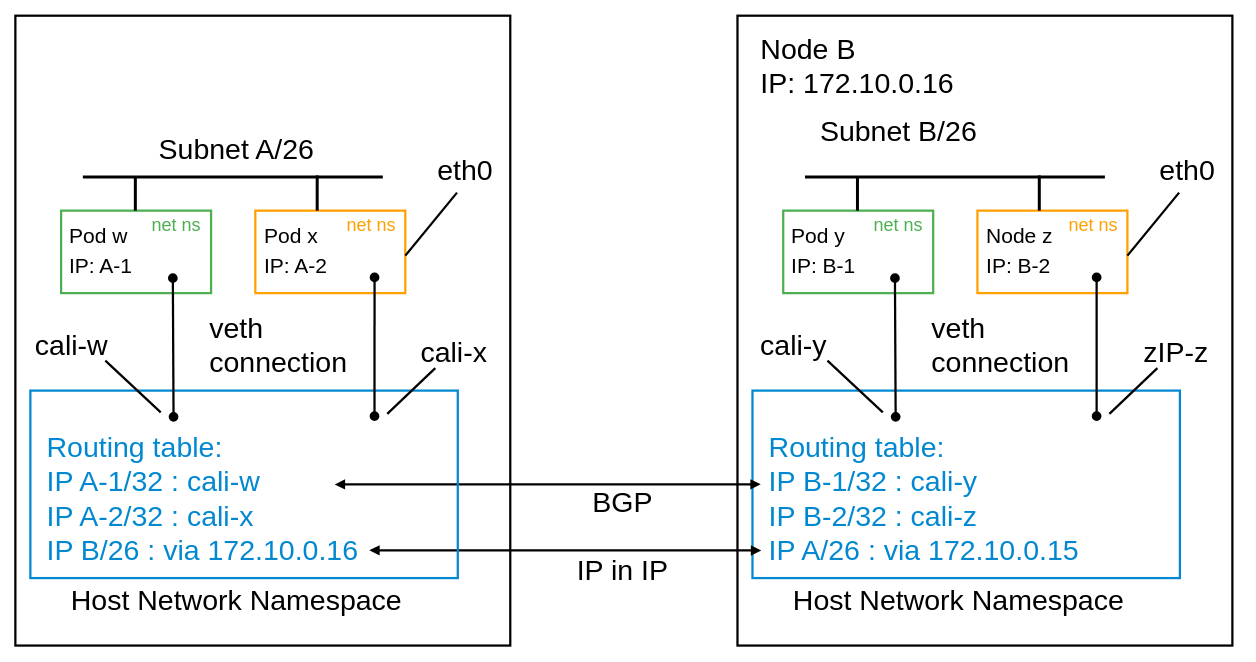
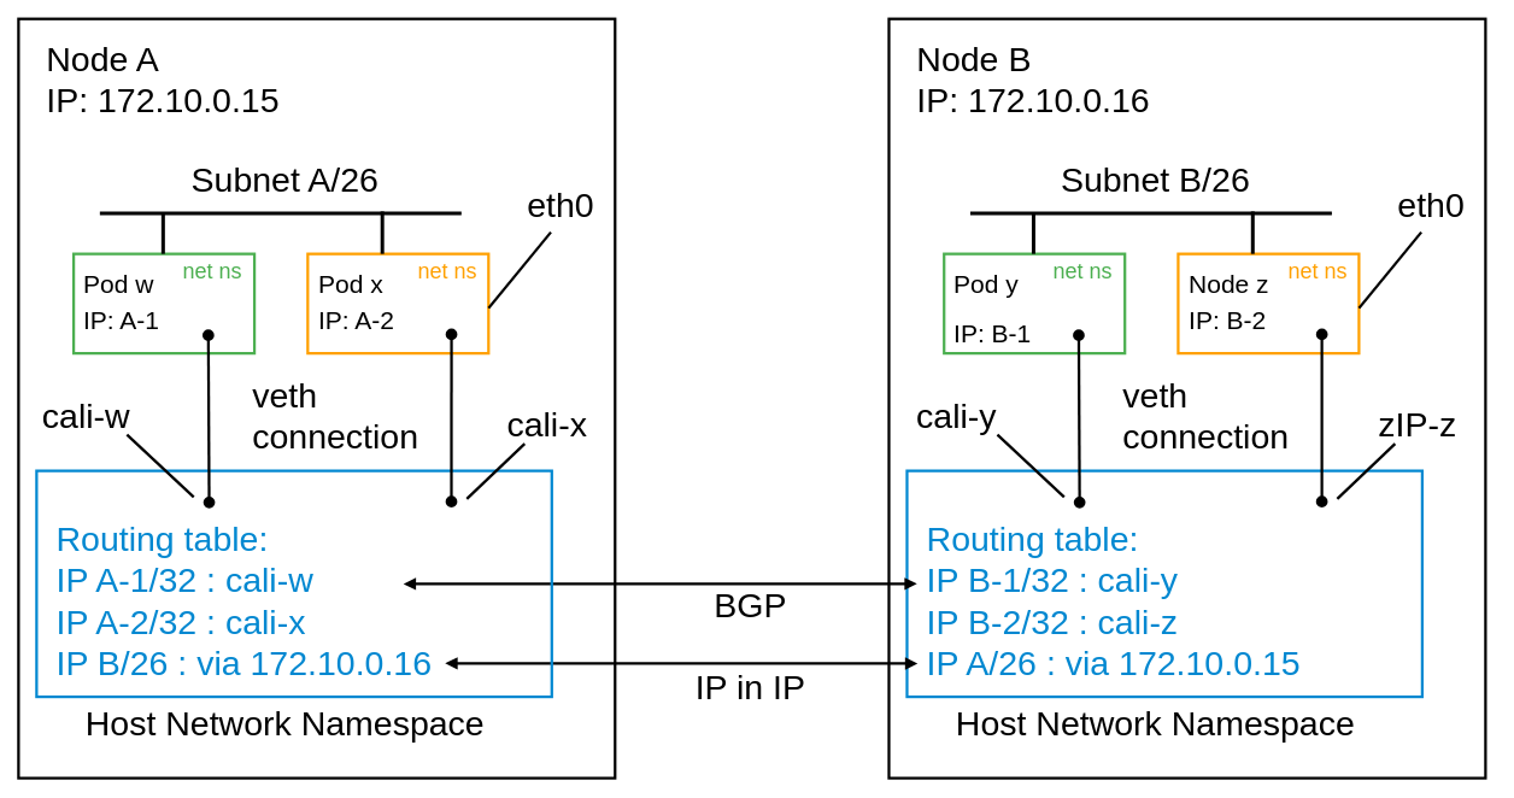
+ <mxCell id="12" value="&lt;font style=&quot;font-size: 38px&quot;&gt;Node A&lt;br&gt;IP: 172.10.0.15&lt;/font&gt;" style="text;html=1;strokeColor=none;fillColor=none;align=left;verticalAlign=middle;whiteSpace=wrap;rounded=0;" vertex="1" parent="1"><mxGeometry x="49" y="43" width="330" height="90" as="geometry" /></mxCell>
- <mxCell id="40" value="Subnet B/26" style="text;html=1;strokeColor=none;fillColor=none;align=center;verticalAlign=middle;whiteSpace=wrap;rounded=0;fontSize=38;" vertex="1" parent="1"><mxGeometry x="1063" y="144" width="270" height="60" as="geometry" /></mxCell>
+ <mxCell id="40" value="Subnet B/26" style="text;html=1;strokeColor=none;fillColor=none;align=center;verticalAlign=middle;whiteSpace=wrap;rounded=0;fontSize=38;" vertex="1" parent="1"><mxGeometry x="1143" y="169" width="270" height="60" as="geometry" /></mxCell>
- <mxCell id="50" value="&lt;font style=&quot;font-size: 28px&quot;&gt;IP: B-1&lt;/font&gt;" style="text;html=1;strokeColor=none;fillColor=none;align=left;verticalAlign=middle;whiteSpace=wrap;rounded=0;fontSize=38;" vertex="1" parent="1"><mxGeometry x="1053" y="330" width="100" height="40" as="geometry" /></mxCell>
+ <mxCell id="50" value="&lt;font style=&quot;font-size: 28px&quot;&gt;IP: B-1&lt;/font&gt;" style="text;html=1;strokeColor=none;fillColor=none;align=left;verticalAlign=middle;whiteSpace=wrap;rounded=0;fontSize=38;" vertex="1" parent="1"><mxGeometry x="1053" y="345" width="100" height="40" as="geometry" /></mxCell>
